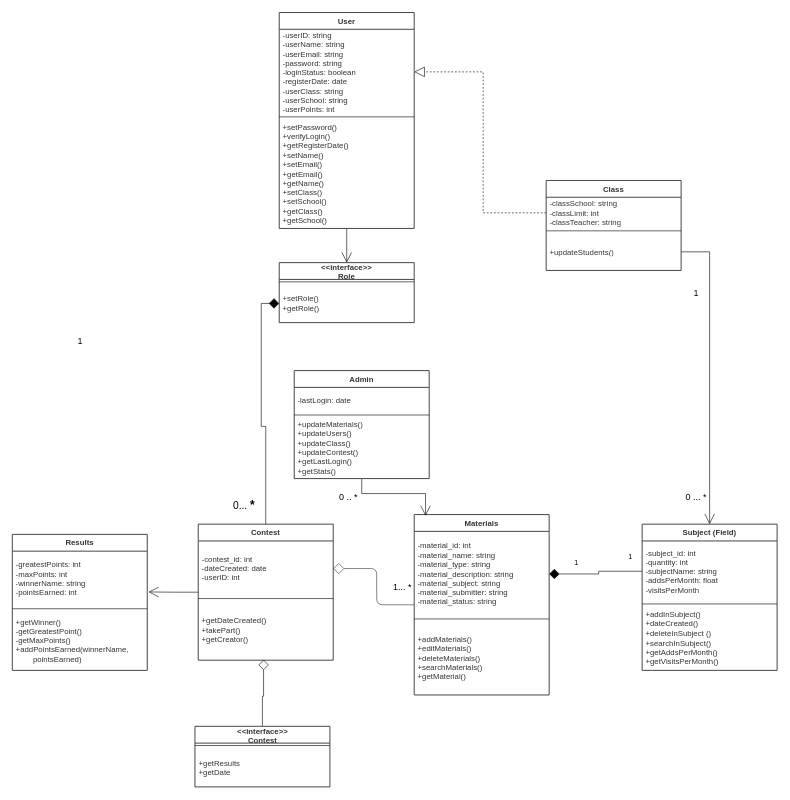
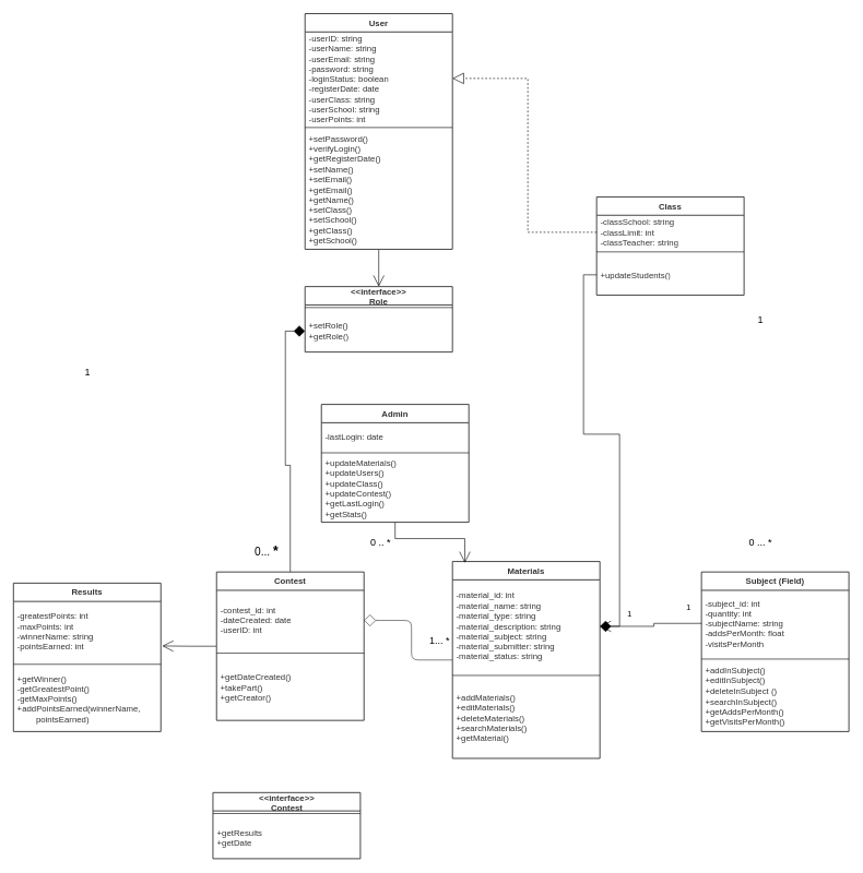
- <mxCell id="32" style="edgeStyle=orthogonalEdgeStyle;rounded=0;orthogonalLoop=1;jettySize=auto;html=1;entryX=0.5;entryY=0;entryDx=0;entryDy=0;fontSize=20;endArrow=open;endFill=0;endSize=15;strokeWidth=1;" edge="1" parent="1" source="5" target="6"><mxGeometry relative="1" as="geometry" /></mxCell>
+ <mxCell id="32" style="edgeStyle=orthogonalEdgeStyle;rounded=0;orthogonalLoop=1;jettySize=auto;html=1;fontSize=20;endArrow=open;endFill=0;endSize=15;strokeWidth=1;" edge="1" parent="1" source="5" target="23"><mxGeometry relative="1" as="geometry" /></mxCell>
- <mxCell id="9" value="+addInSubject()&lt;br&gt;+dateCreated()&lt;br&gt;+deleteInSubject ()&lt;br&gt;+searchInSubject()&lt;br&gt;+getAddsPerMonth()&lt;br&gt;+getVisitsPerMonth()" style="part=1;html=1;whiteSpace=wrap;resizeHeight=0;strokeColor=none;fillColor=none;align=left;verticalAlign=middle;spacingLeft=4;spacingRight=4;overflow=hidden;rotatable=0;points=[[0,0.5],[1,0.5]];portConstraint=eastwest;swimlaneFillColor=#ffffff;strokeOpacity=100;whiteSpace=wrap;fontSize=13;fontColor=#333333;" vertex="1" parent="6"><mxGeometry y="137" width="225" height="106.75" as="geometry" /></mxCell>
+ <mxCell id="9" value="+addInSubject()&lt;br&gt;+editInSubject()&lt;br&gt;+deleteInSubject ()&lt;br&gt;+searchInSubject()&lt;br&gt;+getAddsPerMonth()&lt;br&gt;+getVisitsPerMonth()" style="part=1;html=1;whiteSpace=wrap;resizeHeight=0;strokeColor=none;fillColor=none;align=left;verticalAlign=middle;spacingLeft=4;spacingRight=4;overflow=hidden;rotatable=0;points=[[0,0.5],[1,0.5]];portConstraint=eastwest;swimlaneFillColor=#ffffff;strokeOpacity=100;whiteSpace=wrap;fontSize=13;fontColor=#333333;" vertex="1" parent="6"><mxGeometry y="137" width="225" height="106.75" as="geometry" /></mxCell>
- <mxCell id="43" style="edgeStyle=orthogonalEdgeStyle;rounded=0;orthogonalLoop=1;jettySize=auto;html=1;entryX=0.484;entryY=0.992;entryDx=0;entryDy=0;entryPerimeter=0;fontSize=20;endArrow=diamond;endFill=0;endSize=15;strokeWidth=1;" edge="1" parent="1" source="44" target="15"><mxGeometry relative="1" as="geometry" /></mxCell>
